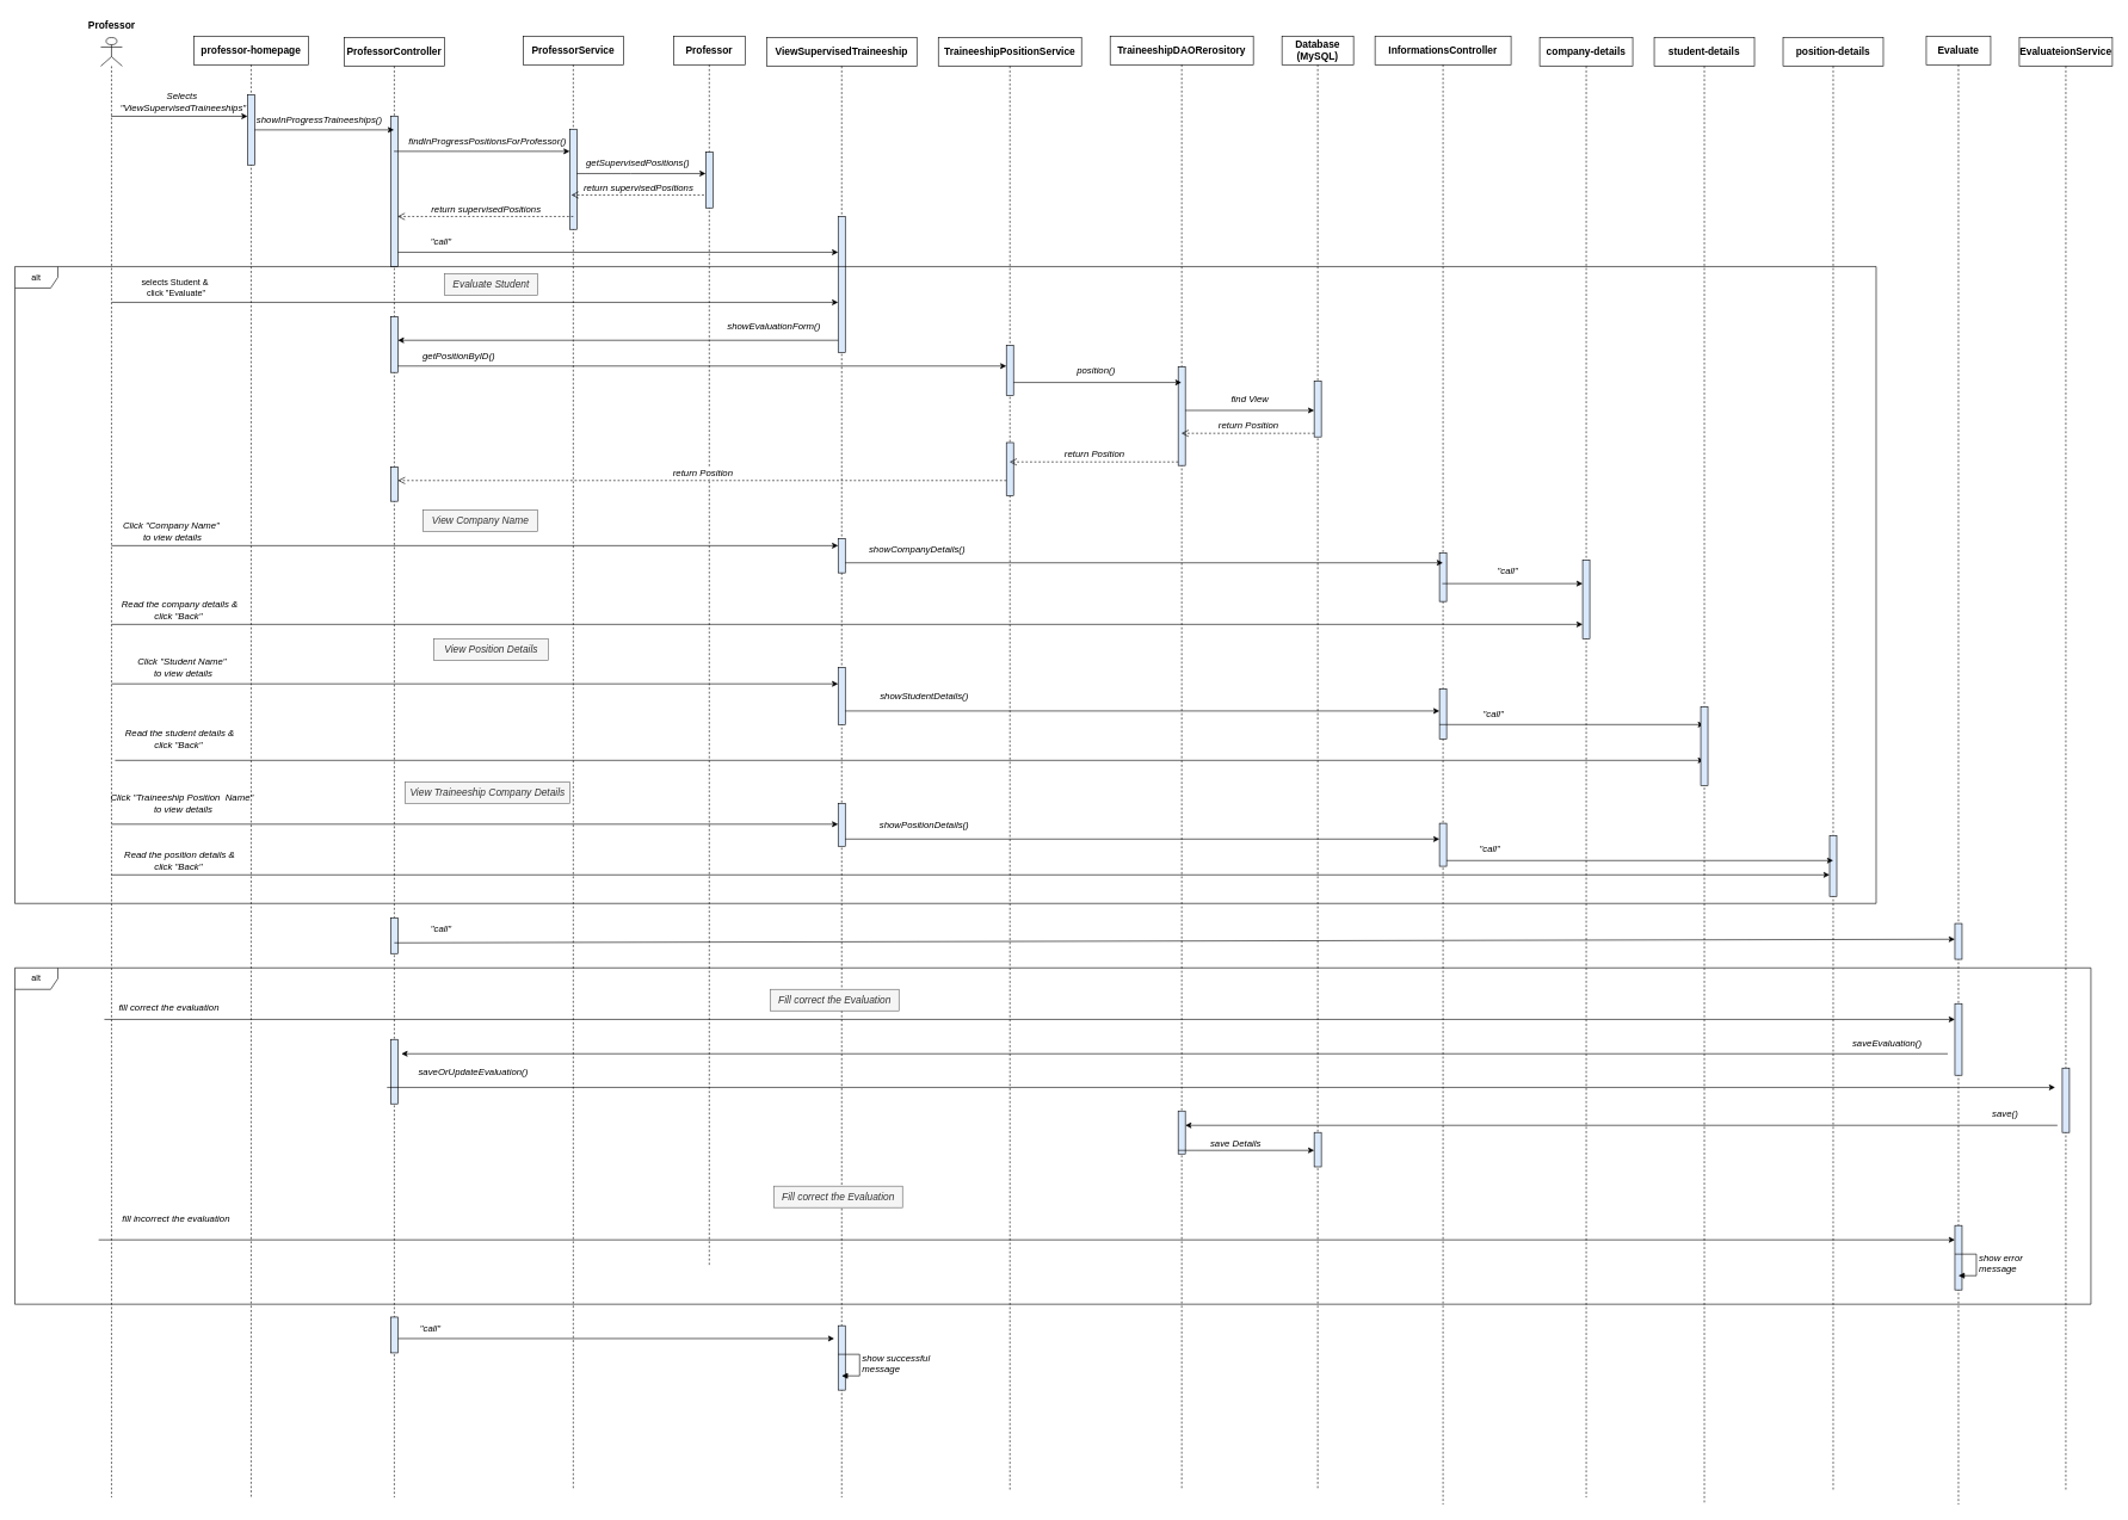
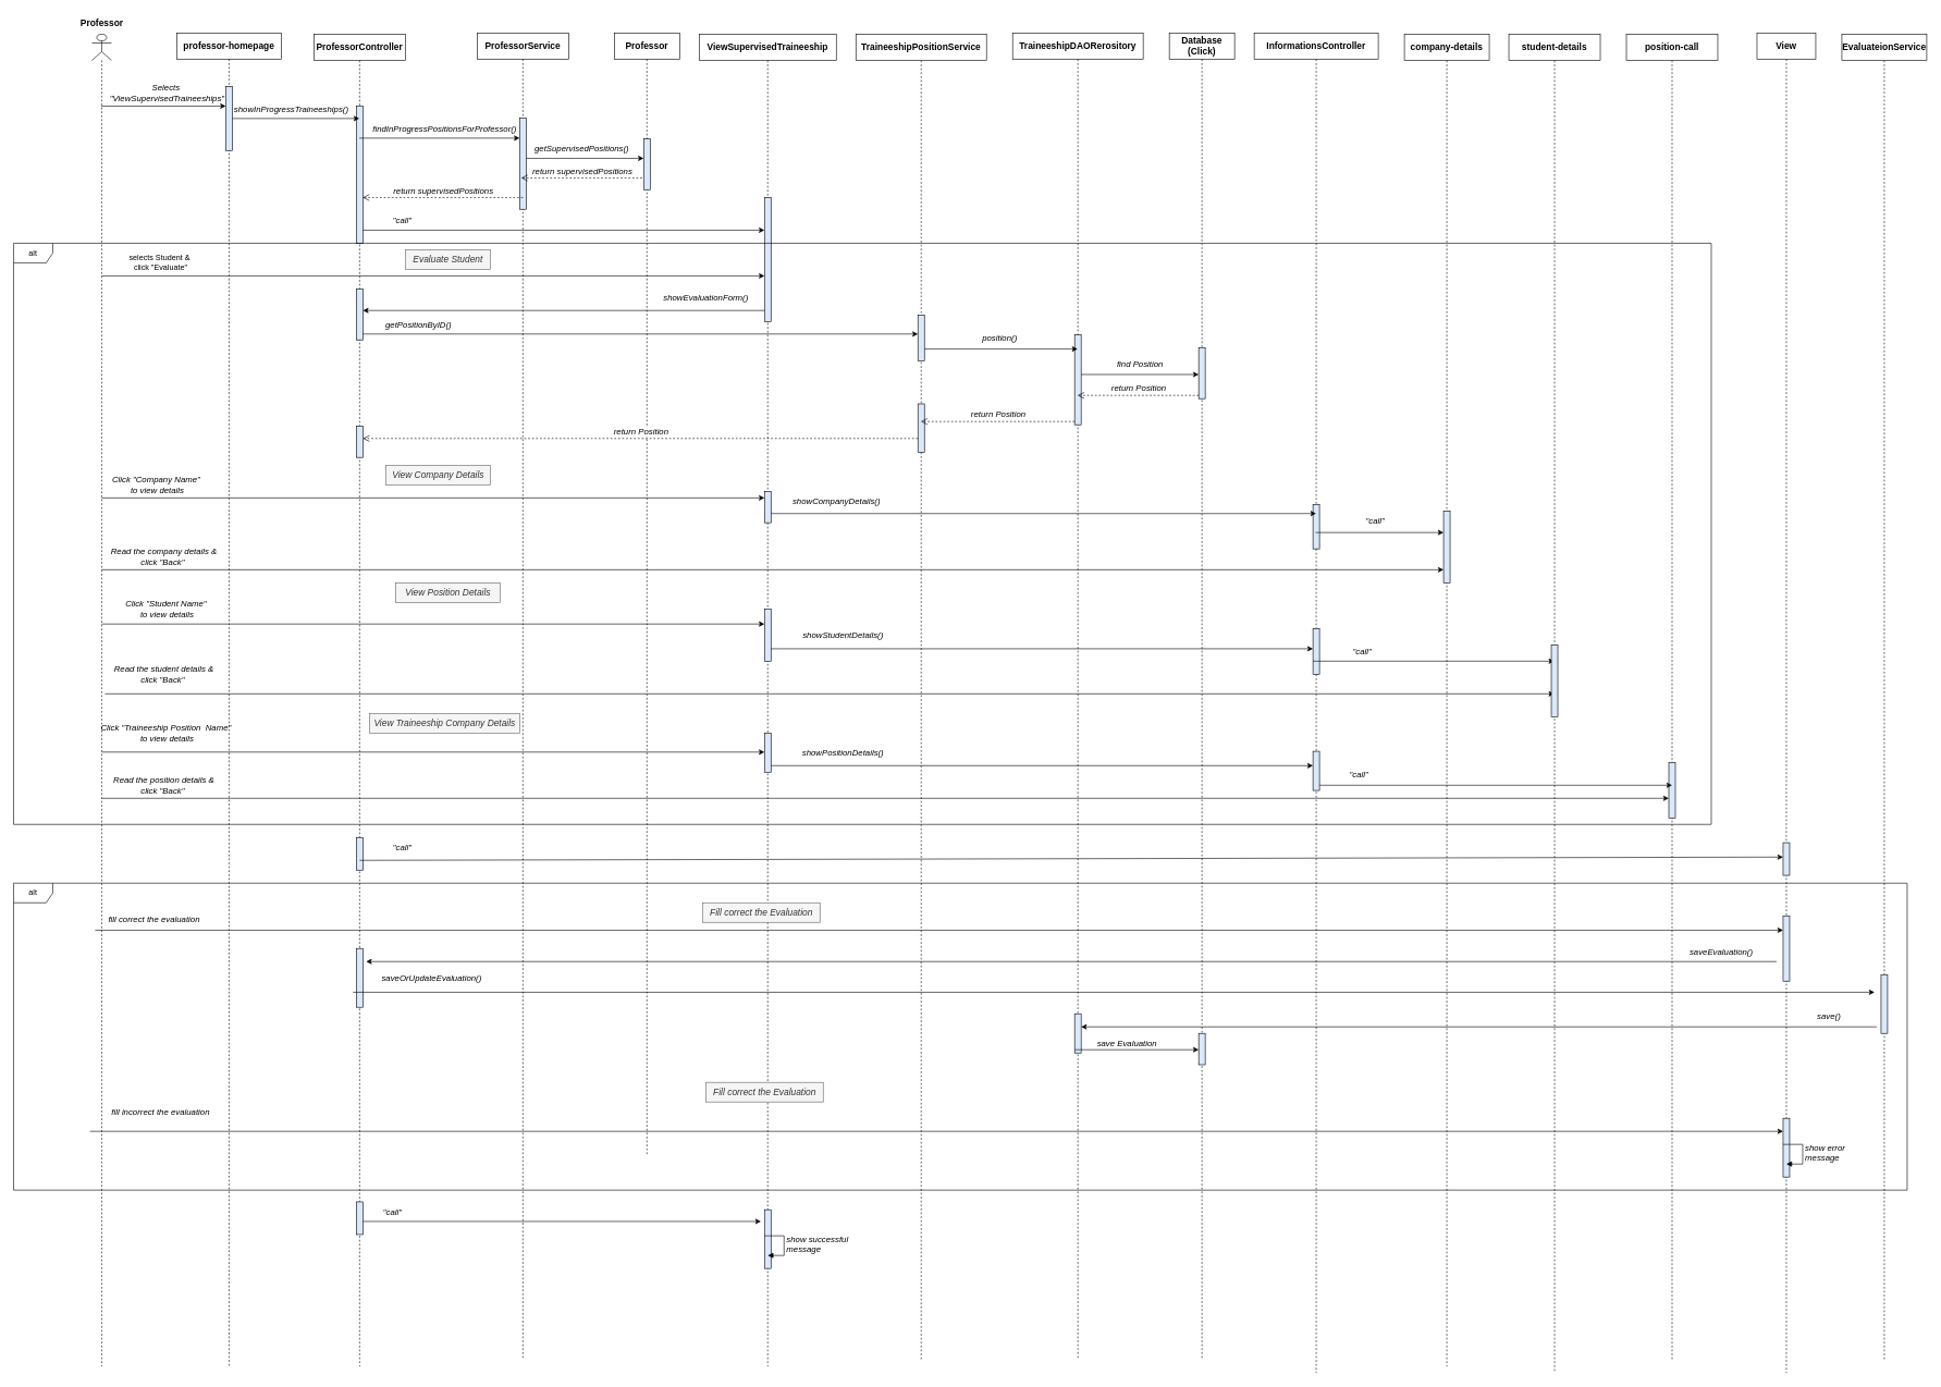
- <mxCell id="45" value="Database (MySQL)" style="shape=umlLifeline;perimeter=lifelinePerimeter;whiteSpace=wrap;html=1;container=1;dropTarget=0;collapsible=0;recursiveResize=0;outlineConnect=0;portConstraint=eastwest;newEdgeStyle={&quot;curved&quot;:0,&quot;rounded&quot;:0};fontSize=14;fontStyle=1" vertex="1" parent="1"><mxGeometry x="1790" y="50" width="100" height="2032" as="geometry" /></mxCell>
+ <mxCell id="45" value="Database (Click)" style="shape=umlLifeline;perimeter=lifelinePerimeter;whiteSpace=wrap;html=1;container=1;dropTarget=0;collapsible=0;recursiveResize=0;outlineConnect=0;portConstraint=eastwest;newEdgeStyle={&quot;curved&quot;:0,&quot;rounded&quot;:0};fontSize=14;fontStyle=1" vertex="1" parent="1"><mxGeometry x="1790" y="50" width="100" height="2032" as="geometry" /></mxCell>
- <mxCell id="94" value="Evaluate" style="shape=umlLifeline;perimeter=lifelinePerimeter;whiteSpace=wrap;html=1;container=1;dropTarget=0;collapsible=0;recursiveResize=0;outlineConnect=0;portConstraint=eastwest;newEdgeStyle={&quot;curved&quot;:0,&quot;rounded&quot;:0};fontSize=14;fontStyle=1" vertex="1" parent="1"><mxGeometry x="2690" y="50" width="90" height="2052" as="geometry" /></mxCell>
+ <mxCell id="94" value="View" style="shape=umlLifeline;perimeter=lifelinePerimeter;whiteSpace=wrap;html=1;container=1;dropTarget=0;collapsible=0;recursiveResize=0;outlineConnect=0;portConstraint=eastwest;newEdgeStyle={&quot;curved&quot;:0,&quot;rounded&quot;:0};fontSize=14;fontStyle=1" vertex="1" parent="1"><mxGeometry x="2690" y="50" width="90" height="2052" as="geometry" /></mxCell>
- <mxCell id="82" value="position-details" style="shape=umlLifeline;perimeter=lifelinePerimeter;whiteSpace=wrap;html=1;container=1;dropTarget=0;collapsible=0;recursiveResize=0;outlineConnect=0;portConstraint=eastwest;newEdgeStyle={&quot;curved&quot;:0,&quot;rounded&quot;:0};fontSize=14;fontStyle=1" vertex="1" parent="1"><mxGeometry x="2490" y="52" width="140" height="2030" as="geometry" /></mxCell>
+ <mxCell id="82" value="position-call" style="shape=umlLifeline;perimeter=lifelinePerimeter;whiteSpace=wrap;html=1;container=1;dropTarget=0;collapsible=0;recursiveResize=0;outlineConnect=0;portConstraint=eastwest;newEdgeStyle={&quot;curved&quot;:0,&quot;rounded&quot;:0};fontSize=14;fontStyle=1" vertex="1" parent="1"><mxGeometry x="2490" y="52" width="140" height="2030" as="geometry" /></mxCell>
- <mxCell id="50" value="find View" style="text;html=1;align=center;verticalAlign=middle;resizable=0;points=[];autosize=1;strokeColor=none;fillColor=none;fontSize=13;fontStyle=2" vertex="1" parent="1"><mxGeometry x="1700" y="542" width="90" height="30" as="geometry" /></mxCell>
+ <mxCell id="50" value="find Position" style="text;html=1;align=center;verticalAlign=middle;resizable=0;points=[];autosize=1;strokeColor=none;fillColor=none;fontSize=13;fontStyle=2" vertex="1" parent="1"><mxGeometry x="1700" y="542" width="90" height="30" as="geometry" /></mxCell>
- <mxCell id="54" value="View Company Name" style="text;html=1;align=center;verticalAlign=middle;resizable=0;points=[];autosize=1;strokeColor=#666666;fillColor=#f5f5f5;fontSize=14;fontStyle=2;fontColor=#333333;" vertex="1" parent="1"><mxGeometry x="590" y="712" width="160" height="30" as="geometry" /></mxCell>
+ <mxCell id="54" value="View Company Details" style="text;html=1;align=center;verticalAlign=middle;resizable=0;points=[];autosize=1;strokeColor=#666666;fillColor=#f5f5f5;fontSize=14;fontStyle=2;fontColor=#333333;" vertex="1" parent="1"><mxGeometry x="590" y="712" width="160" height="30" as="geometry" /></mxCell>
- <mxCell id="112" value="save Details" style="text;html=1;align=center;verticalAlign=middle;resizable=0;points=[];autosize=1;strokeColor=none;fillColor=none;fontSize=13;fontStyle=2" vertex="1" parent="1"><mxGeometry x="1665" y="1582" width="120" height="30" as="geometry" /></mxCell>
+ <mxCell id="112" value="save Evaluation" style="text;html=1;align=center;verticalAlign=middle;resizable=0;points=[];autosize=1;strokeColor=none;fillColor=none;fontSize=13;fontStyle=2" vertex="1" parent="1"><mxGeometry x="1665" y="1582" width="120" height="30" as="geometry" /></mxCell>
